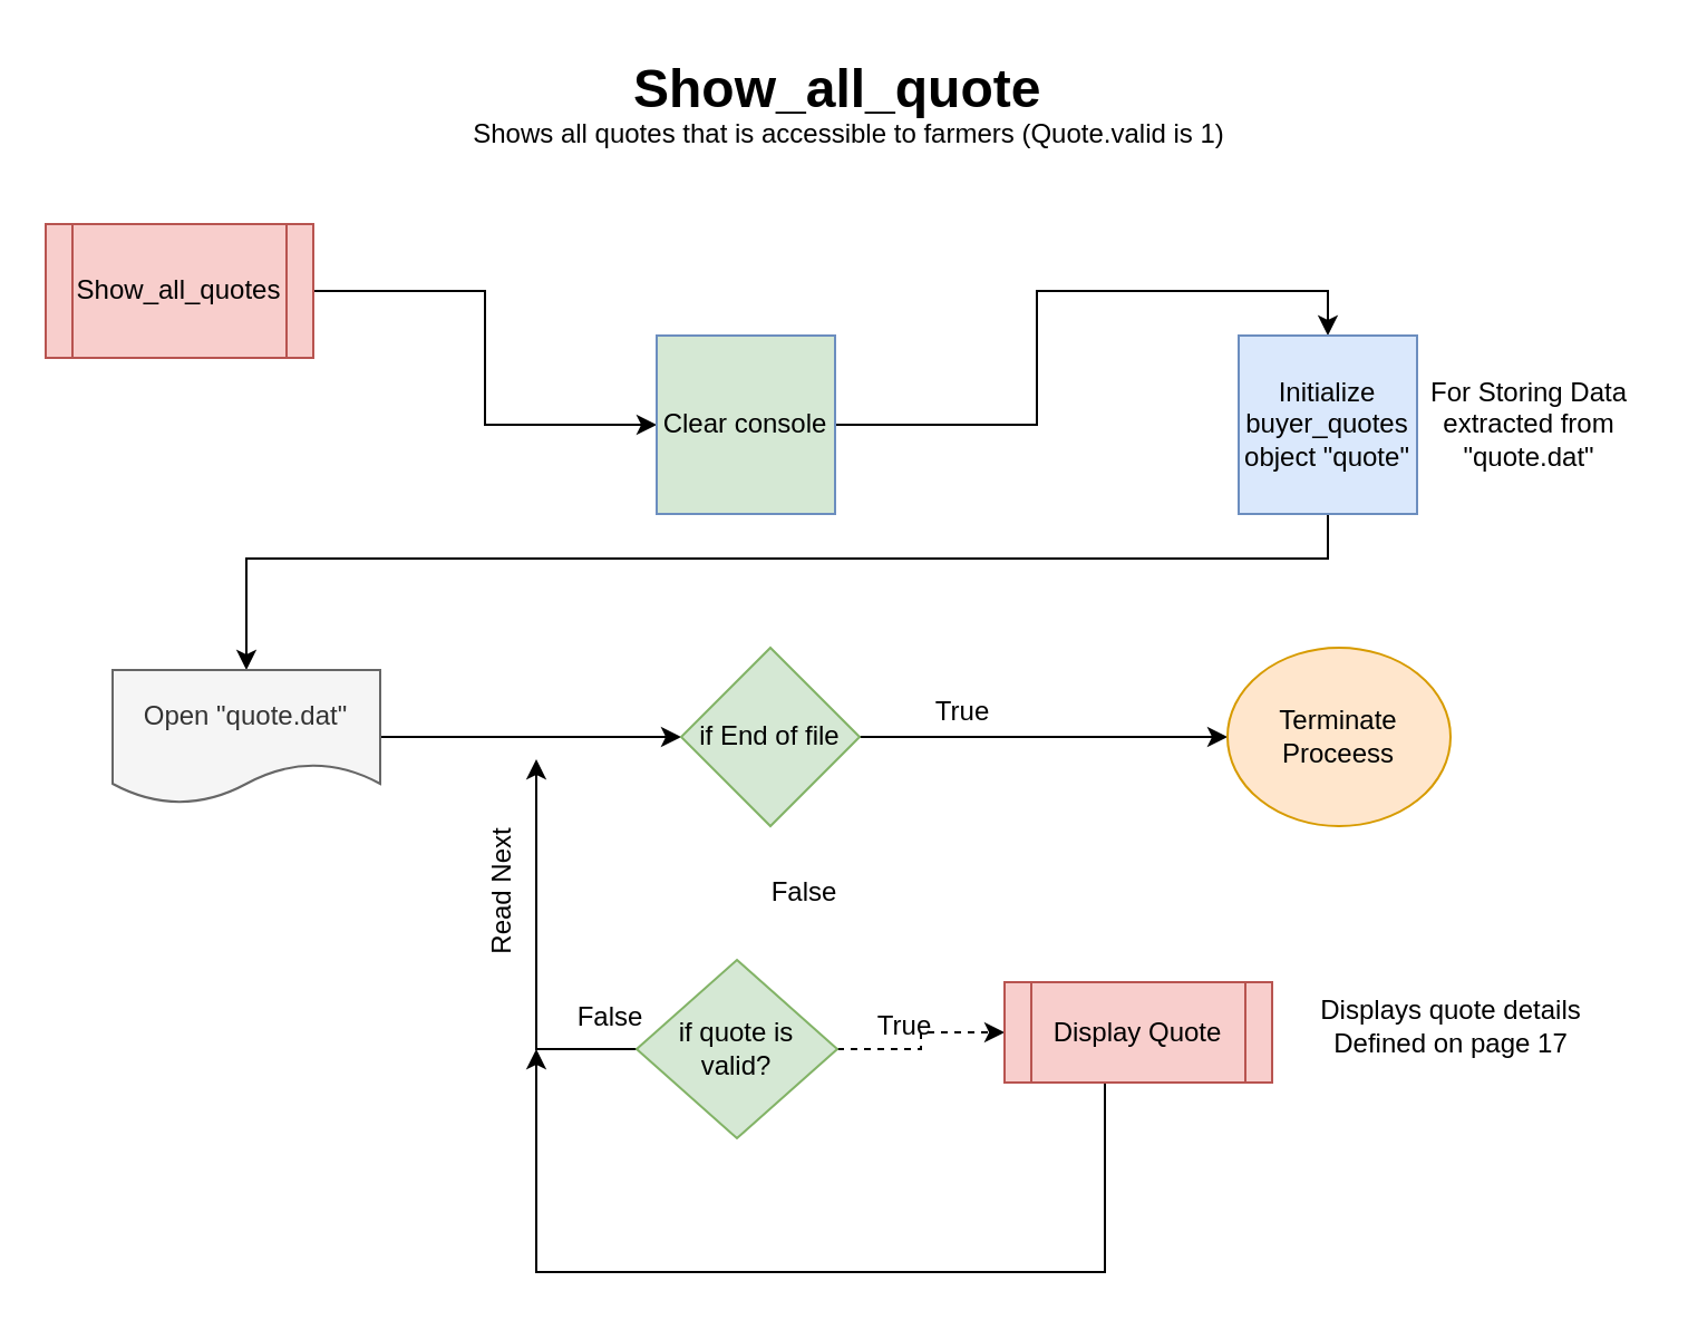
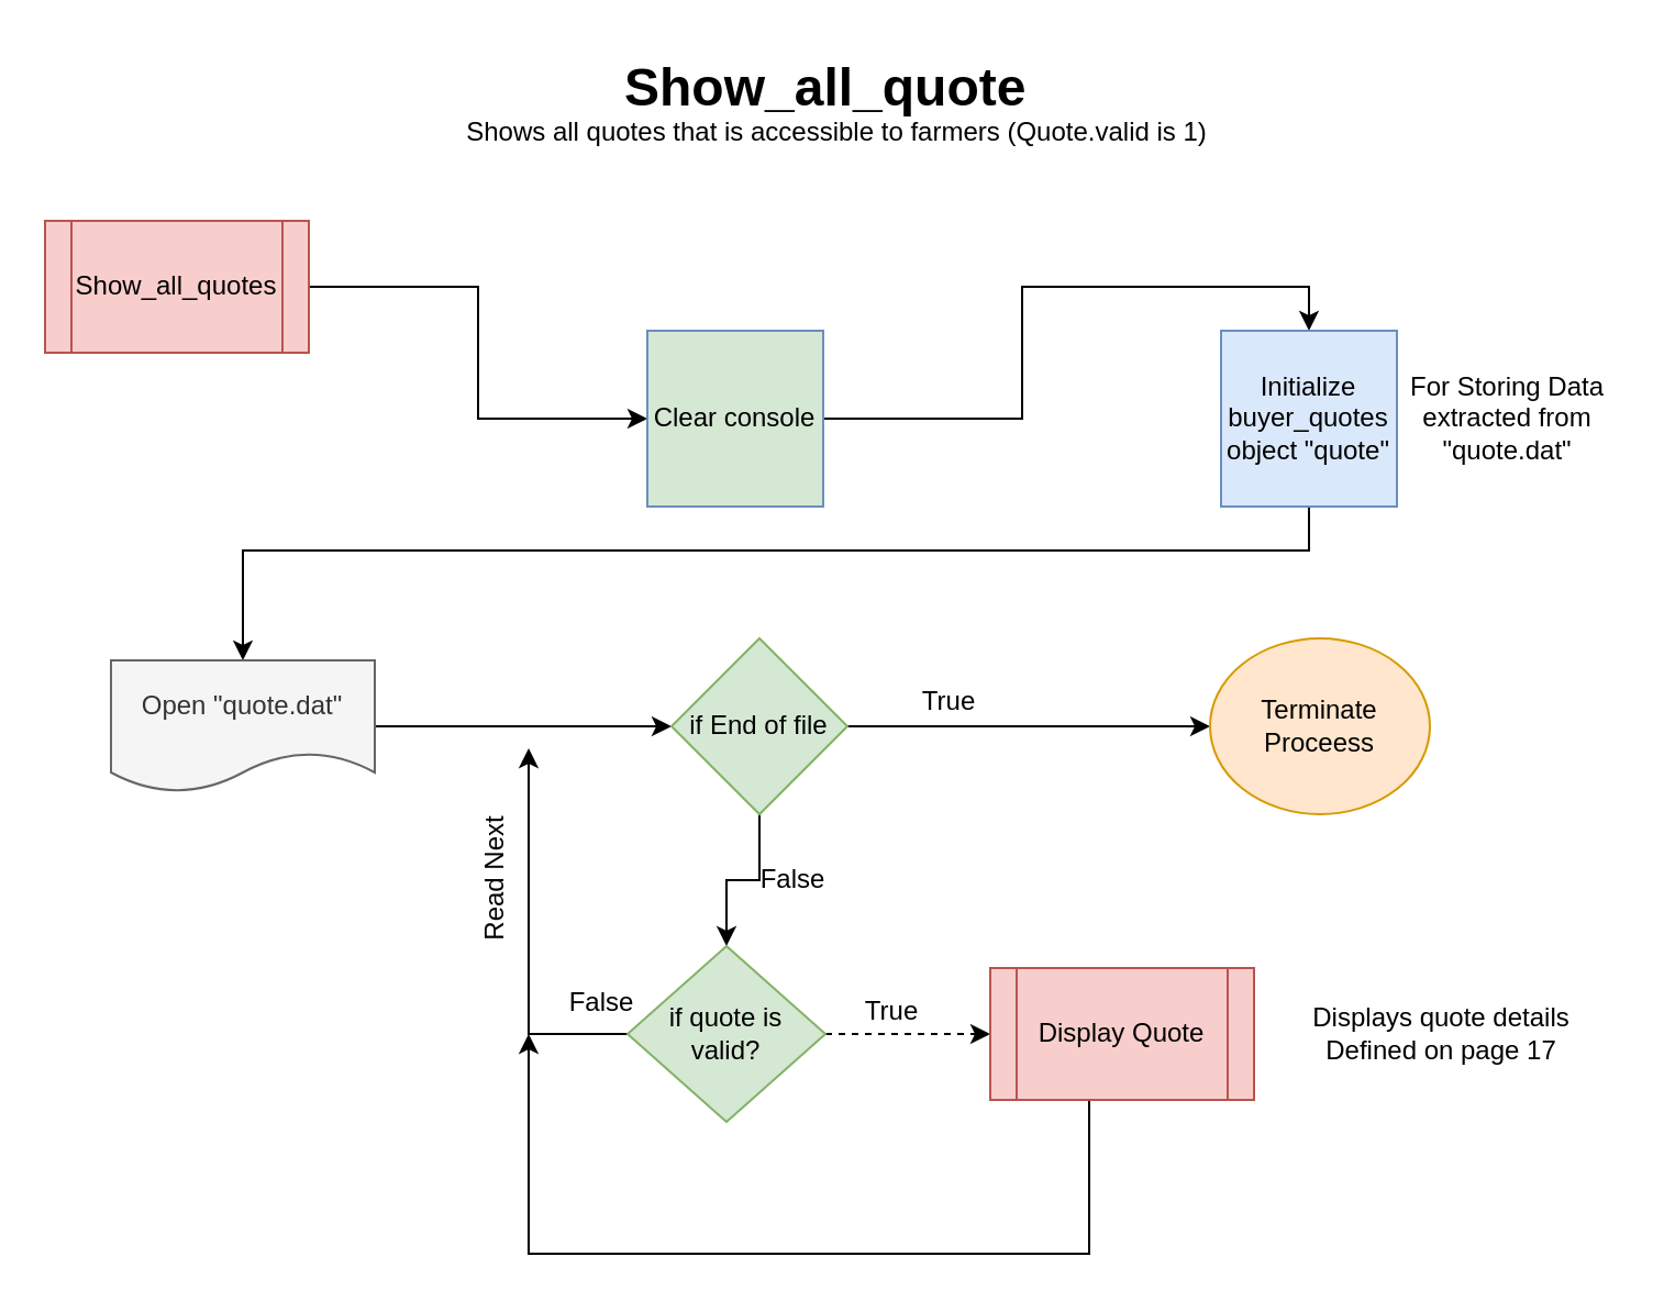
+ <mxCell id="10" value="" style="edgeStyle=orthogonalEdgeStyle;rounded=0;orthogonalLoop=1;jettySize=auto;html=1;" parent="1" source="12" target="15" edge="1"><mxGeometry relative="1" as="geometry" /></mxCell>
- <mxCell id="27" value="Displays quote details&lt;br&gt;Defined on page 17" style="text;html=1;align=center;verticalAlign=middle;resizable=0;points=[];autosize=1;" vertex="1" parent="1"><mxGeometry x="585" y="445" width="130" height="30" as="geometry" /></mxCell>
+ <mxCell id="27" value="Displays quote details&lt;br&gt;Defined on page 17" style="text;html=1;align=center;verticalAlign=middle;resizable=0;points=[];autosize=1;" vertex="1" parent="1"><mxGeometry x="590" y="455" width="130" height="30" as="geometry" /></mxCell>
- <mxCell id="17" value="Display Quote" style="shape=process;whiteSpace=wrap;html=1;backgroundOutline=1;strokeWidth=1;fillColor=#f8cecc;strokeColor=#b85450;" parent="1" vertex="1"><mxGeometry x="450" y="440" width="120" height="45" as="geometry" /></mxCell>
+ <mxCell id="17" value="Display Quote" style="shape=process;whiteSpace=wrap;html=1;backgroundOutline=1;strokeWidth=1;fillColor=#f8cecc;strokeColor=#b85450;" parent="1" vertex="1"><mxGeometry x="450" y="440" width="120" height="60" as="geometry" /></mxCell>
